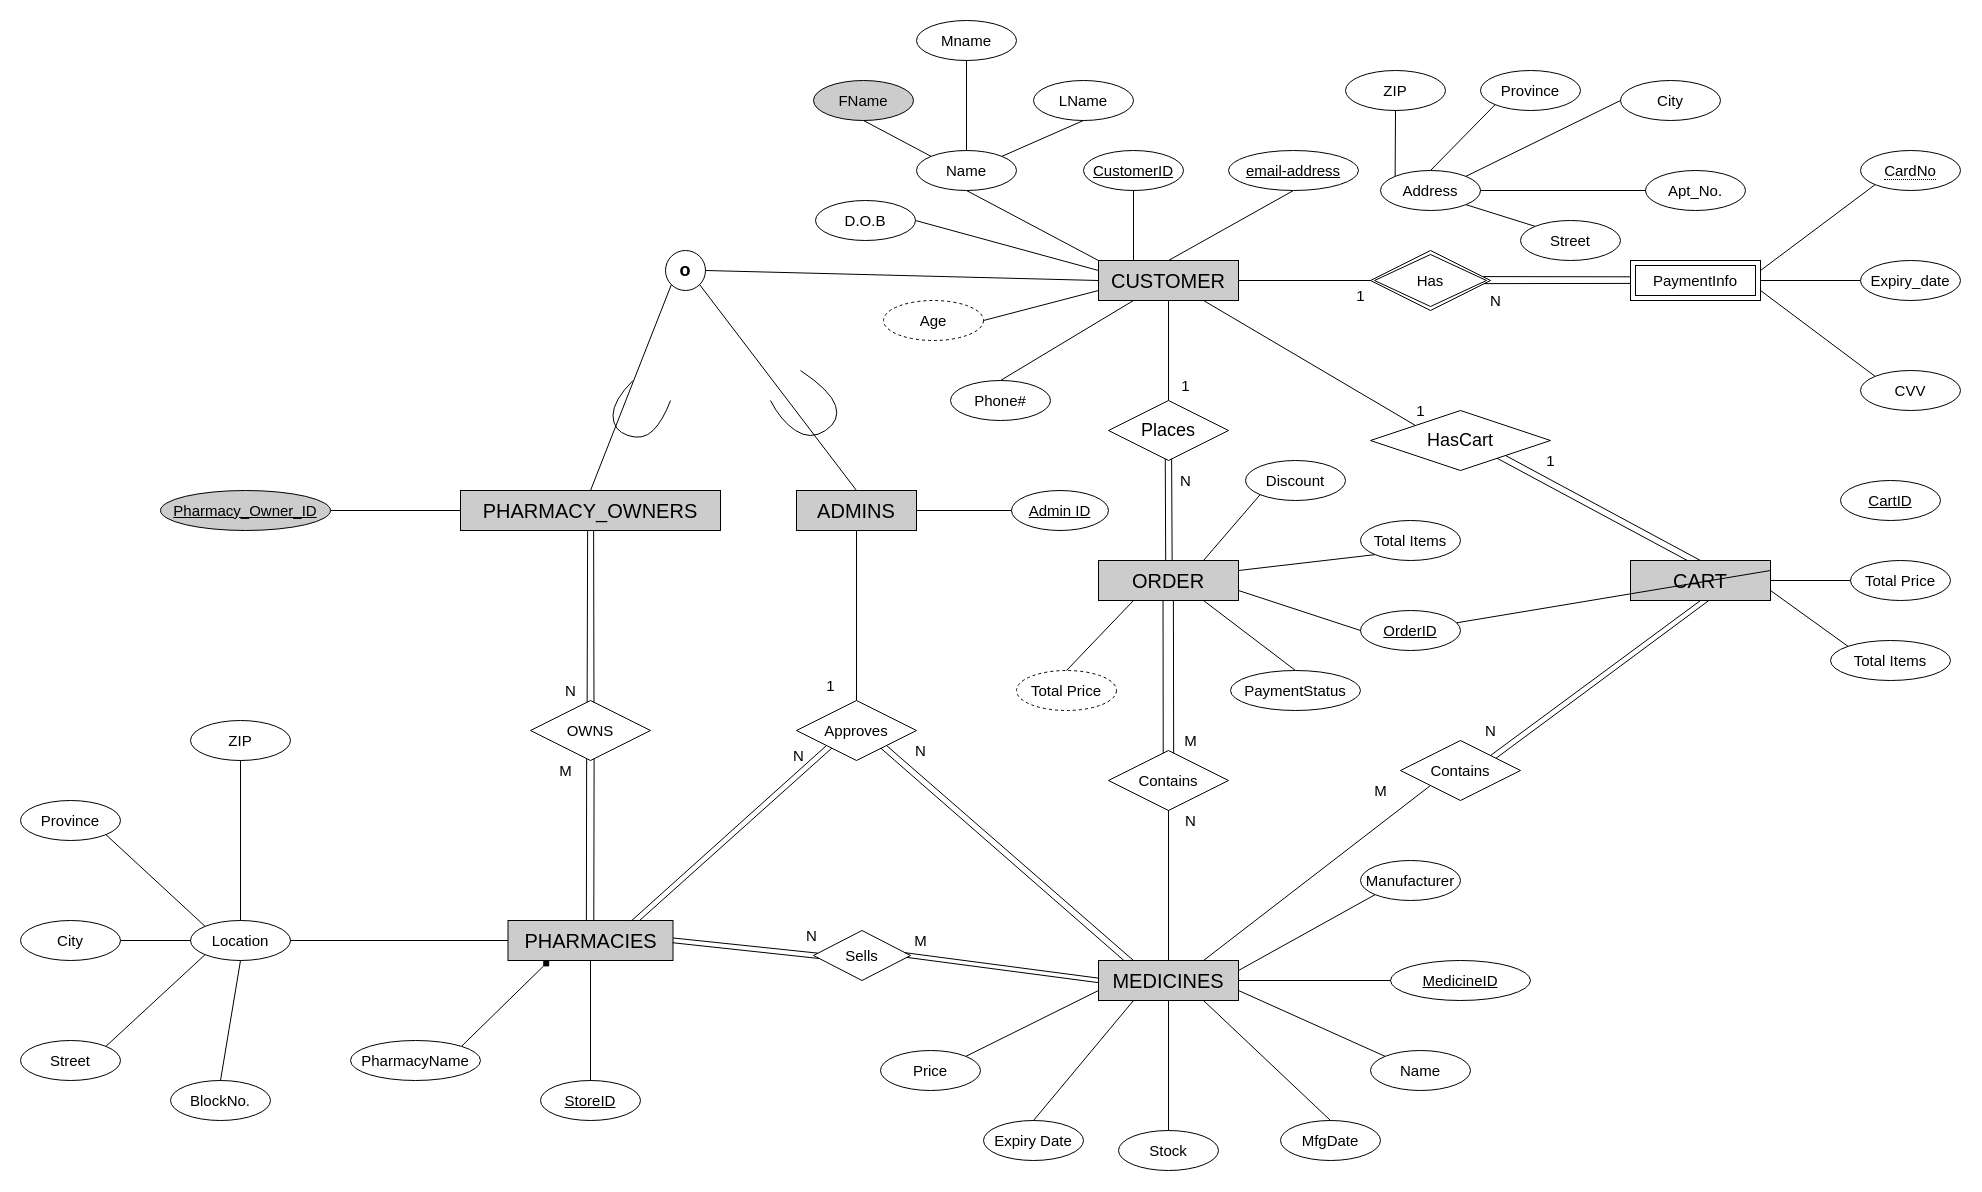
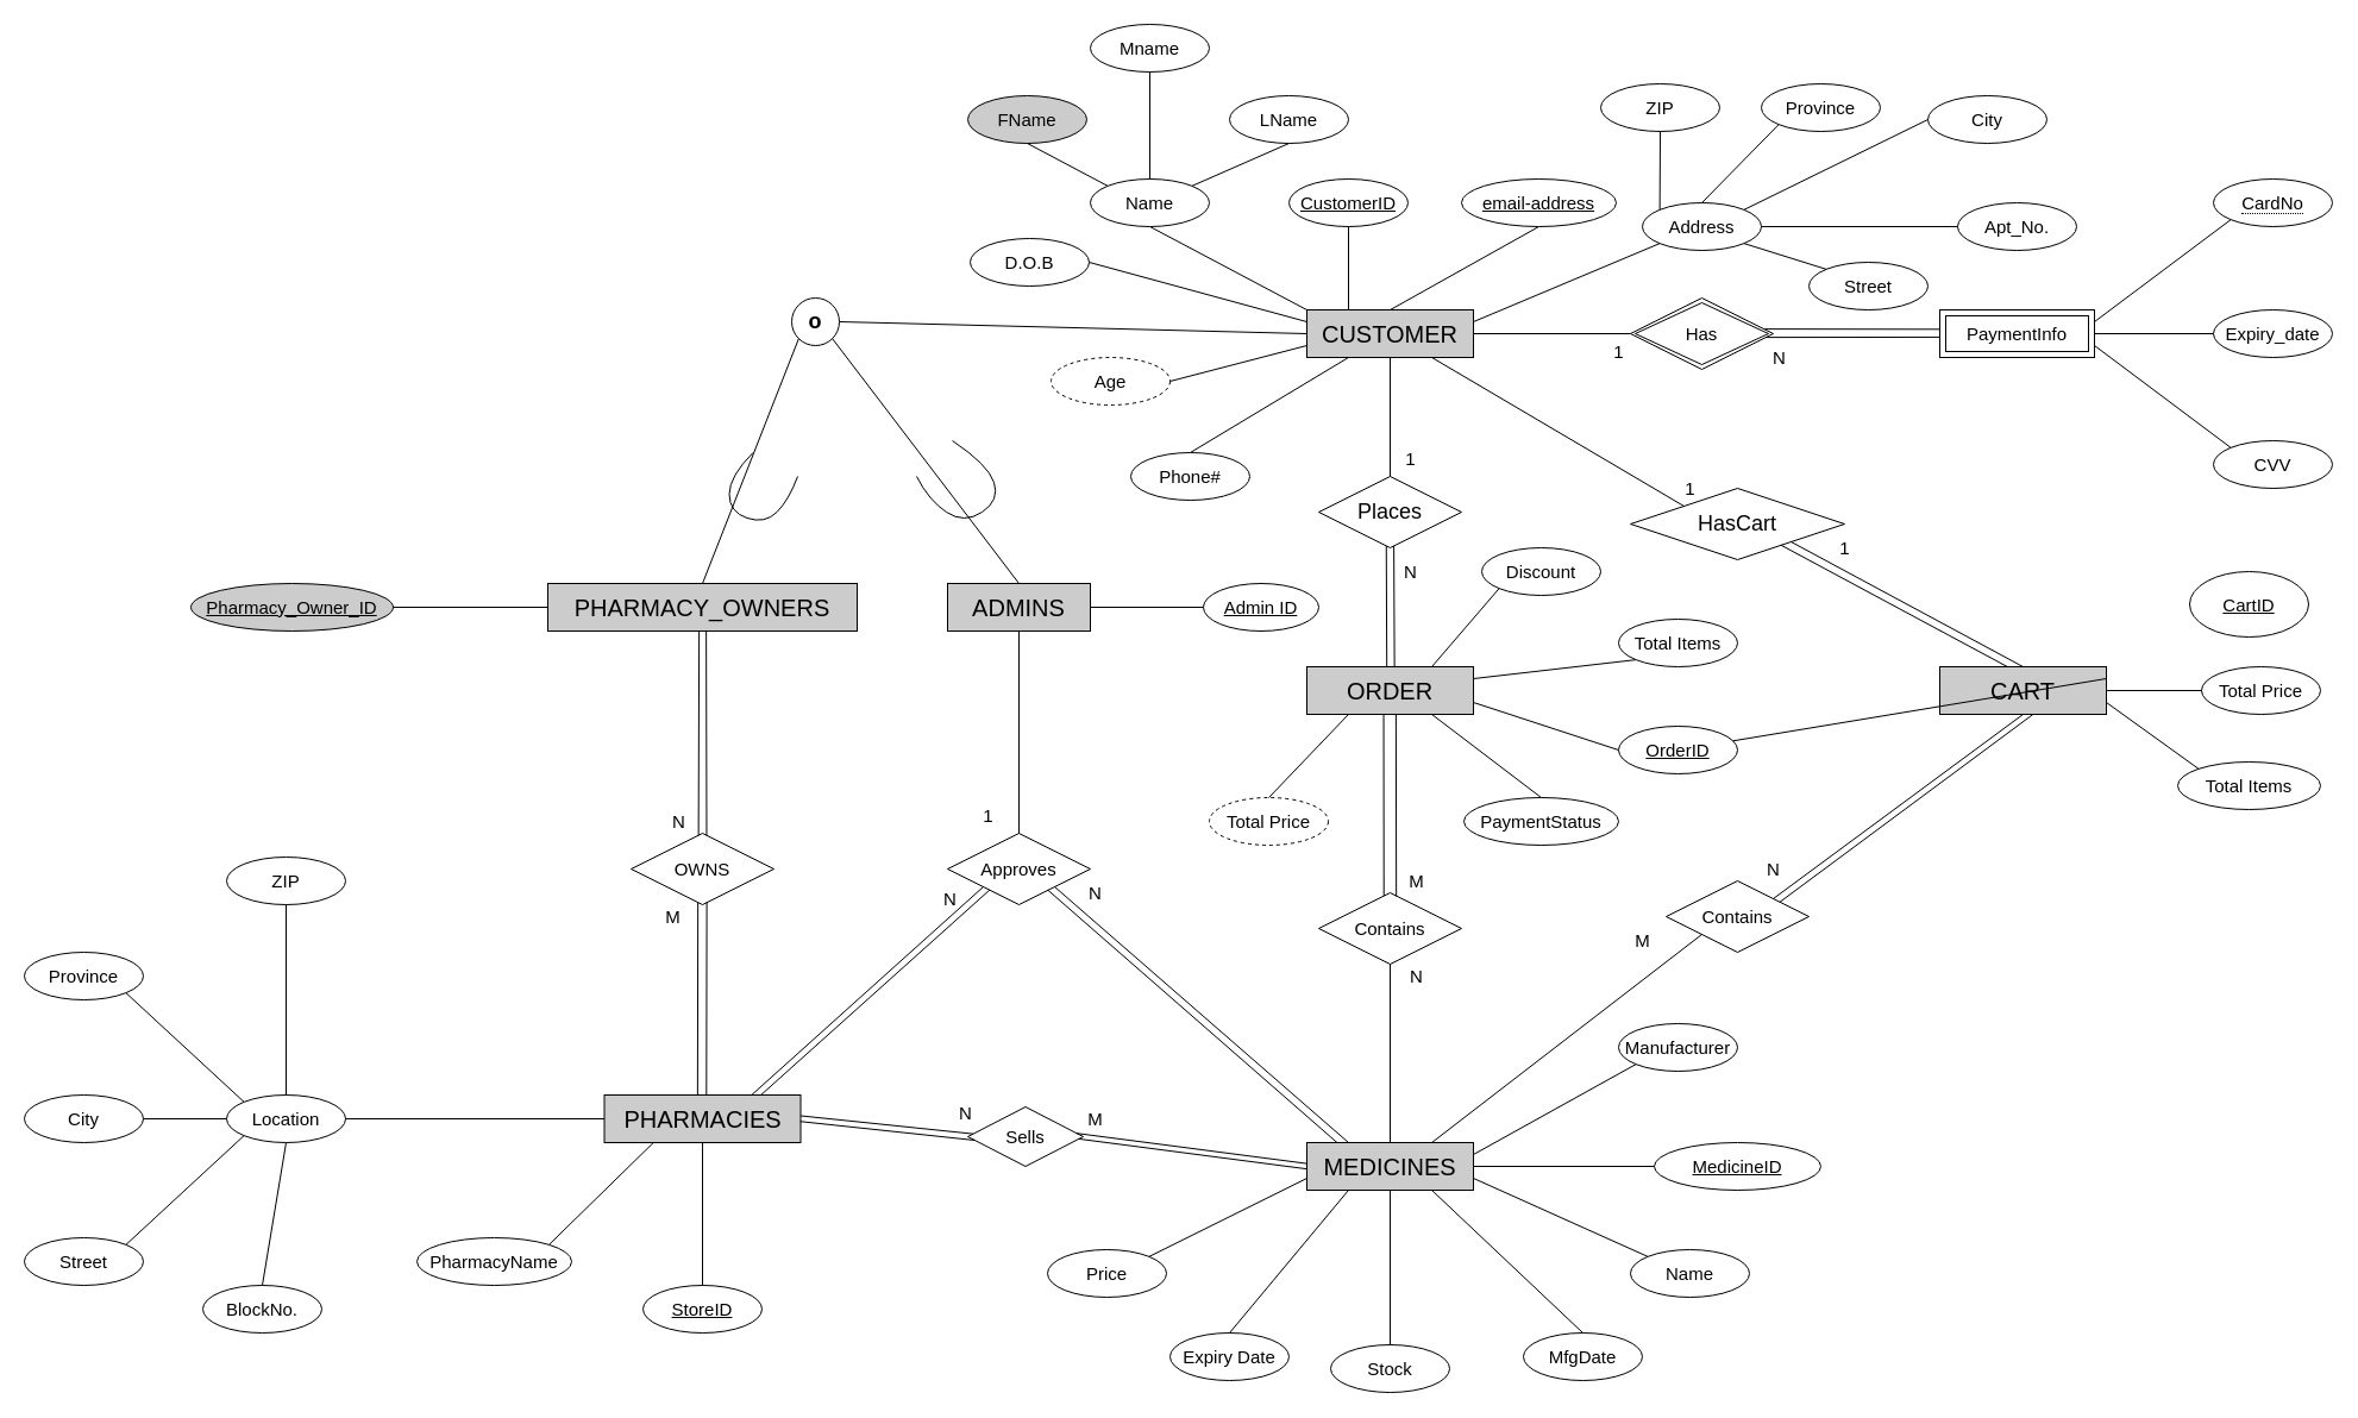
+ <mxCell id="122" value="" style="endArrow=none;html=1;rounded=0;fontSize=15;exitX=1;exitY=0.25;exitDx=0;exitDy=0;entryX=0;entryY=1;entryDx=0;entryDy=0;" parent="1" source="3" target="4" edge="1"><mxGeometry relative="1" as="geometry"><mxPoint x="1470" y="90" as="sourcePoint" /><mxPoint x="1630" y="90" as="targetPoint" /></mxGeometry></mxCell>
- <mxCell id="60" value="&lt;font style=&quot;font-size: 15px;&quot;&gt;CartID&lt;/font&gt;" style="ellipse;whiteSpace=wrap;html=1;align=center;fontStyle=4;fontSize=18;" parent="1" vertex="1"><mxGeometry x="1840" y="480" width="100" height="40" as="geometry" /></mxCell>
+ <mxCell id="60" value="&lt;font style=&quot;font-size: 15px;&quot;&gt;CartID&lt;/font&gt;" style="ellipse;whiteSpace=wrap;html=1;align=center;fontStyle=4;fontSize=18;" parent="1" vertex="1"><mxGeometry x="1840" y="480" width="100" height="55" as="geometry" /></mxCell>
- <mxCell id="112" value="" style="endArrow=diamond;html=1;rounded=0;fontSize=15;exitX=1;exitY=0;exitDx=0;exitDy=0;entryX=0.25;entryY=1;entryDx=0;entryDy=0;" parent="1" source="111" target="2" edge="1"><mxGeometry relative="1" as="geometry"><mxPoint x="510" as="sourcePoint" y="990" /><mxPoint x="670" as="targetPoint" y="990" /></mxGeometry></mxCell>
+ <mxCell id="112" value="" style="endArrow=none;html=1;rounded=0;fontSize=15;exitX=1;exitY=0;exitDx=0;exitDy=0;entryX=0.25;entryY=1;entryDx=0;entryDy=0;" parent="1" source="111" target="2" edge="1"><mxGeometry relative="1" as="geometry"><mxPoint x="510" as="sourcePoint" y="990" /><mxPoint x="670" as="targetPoint" y="990" /></mxGeometry></mxCell>
